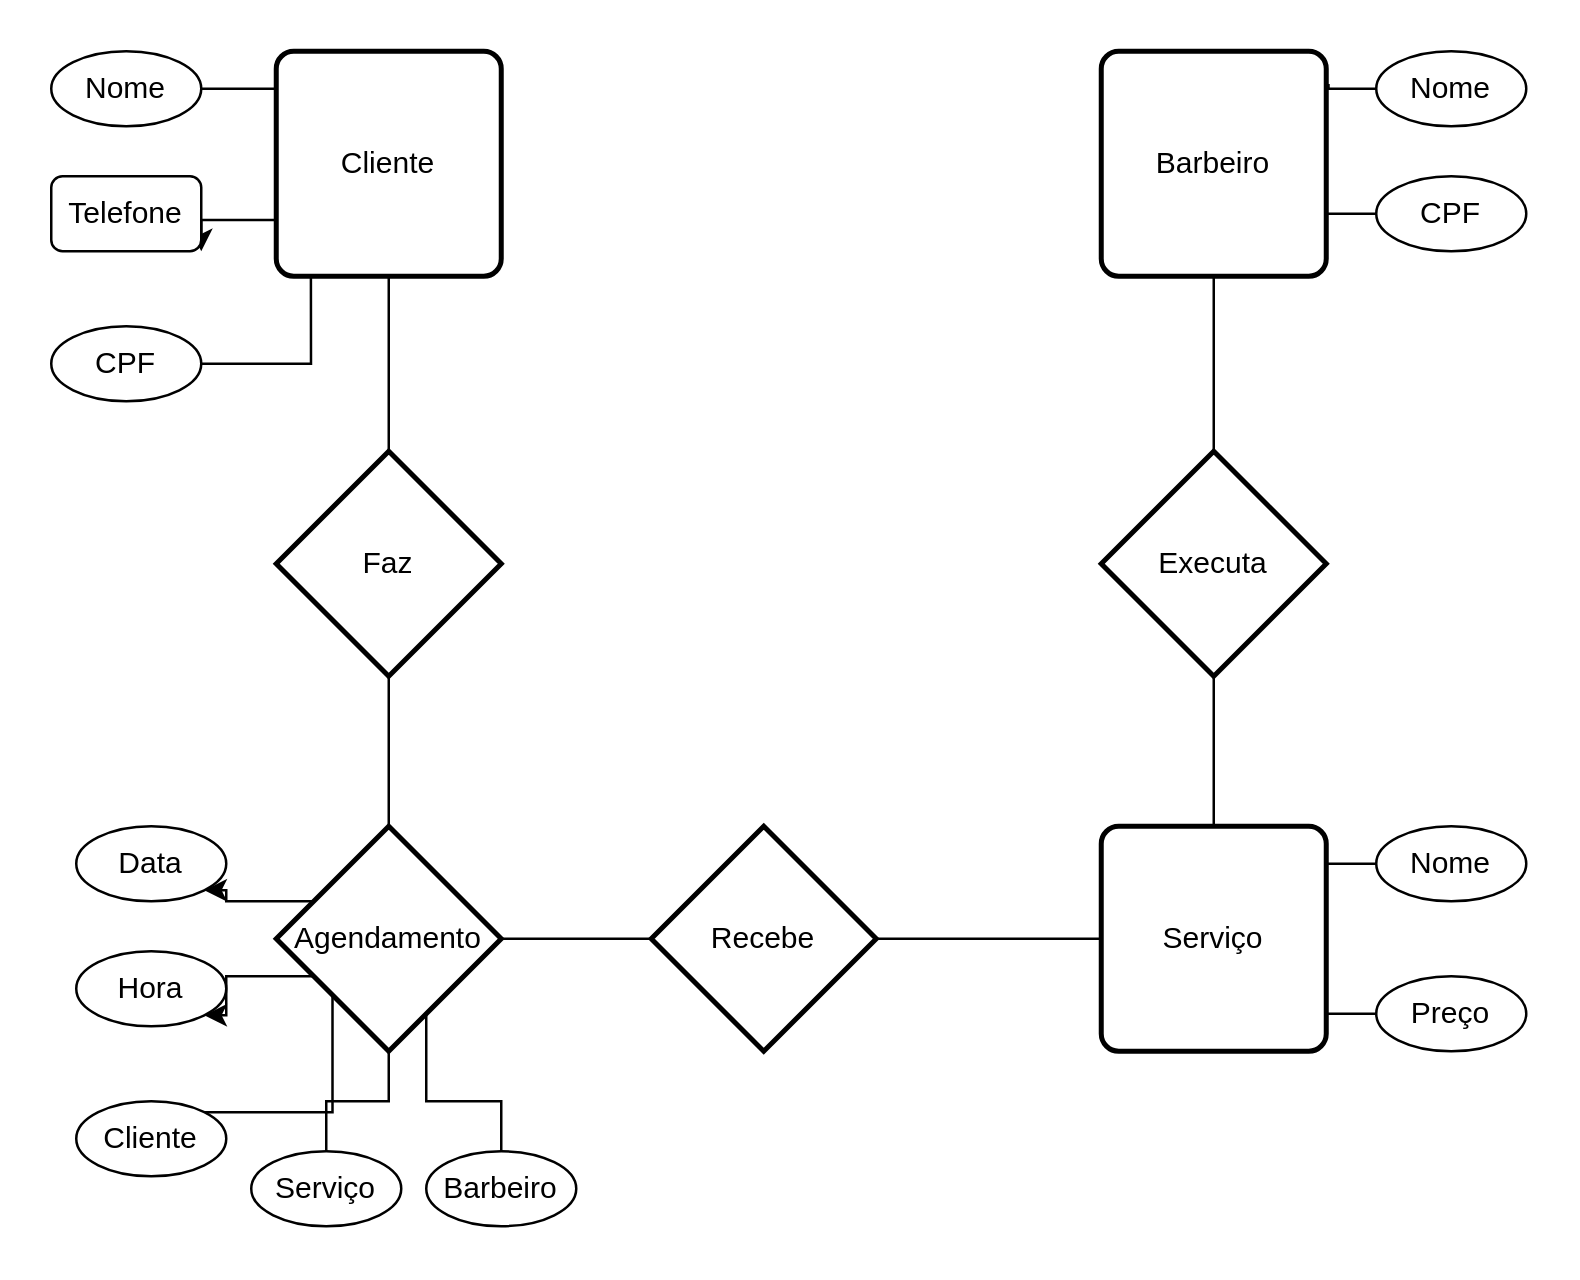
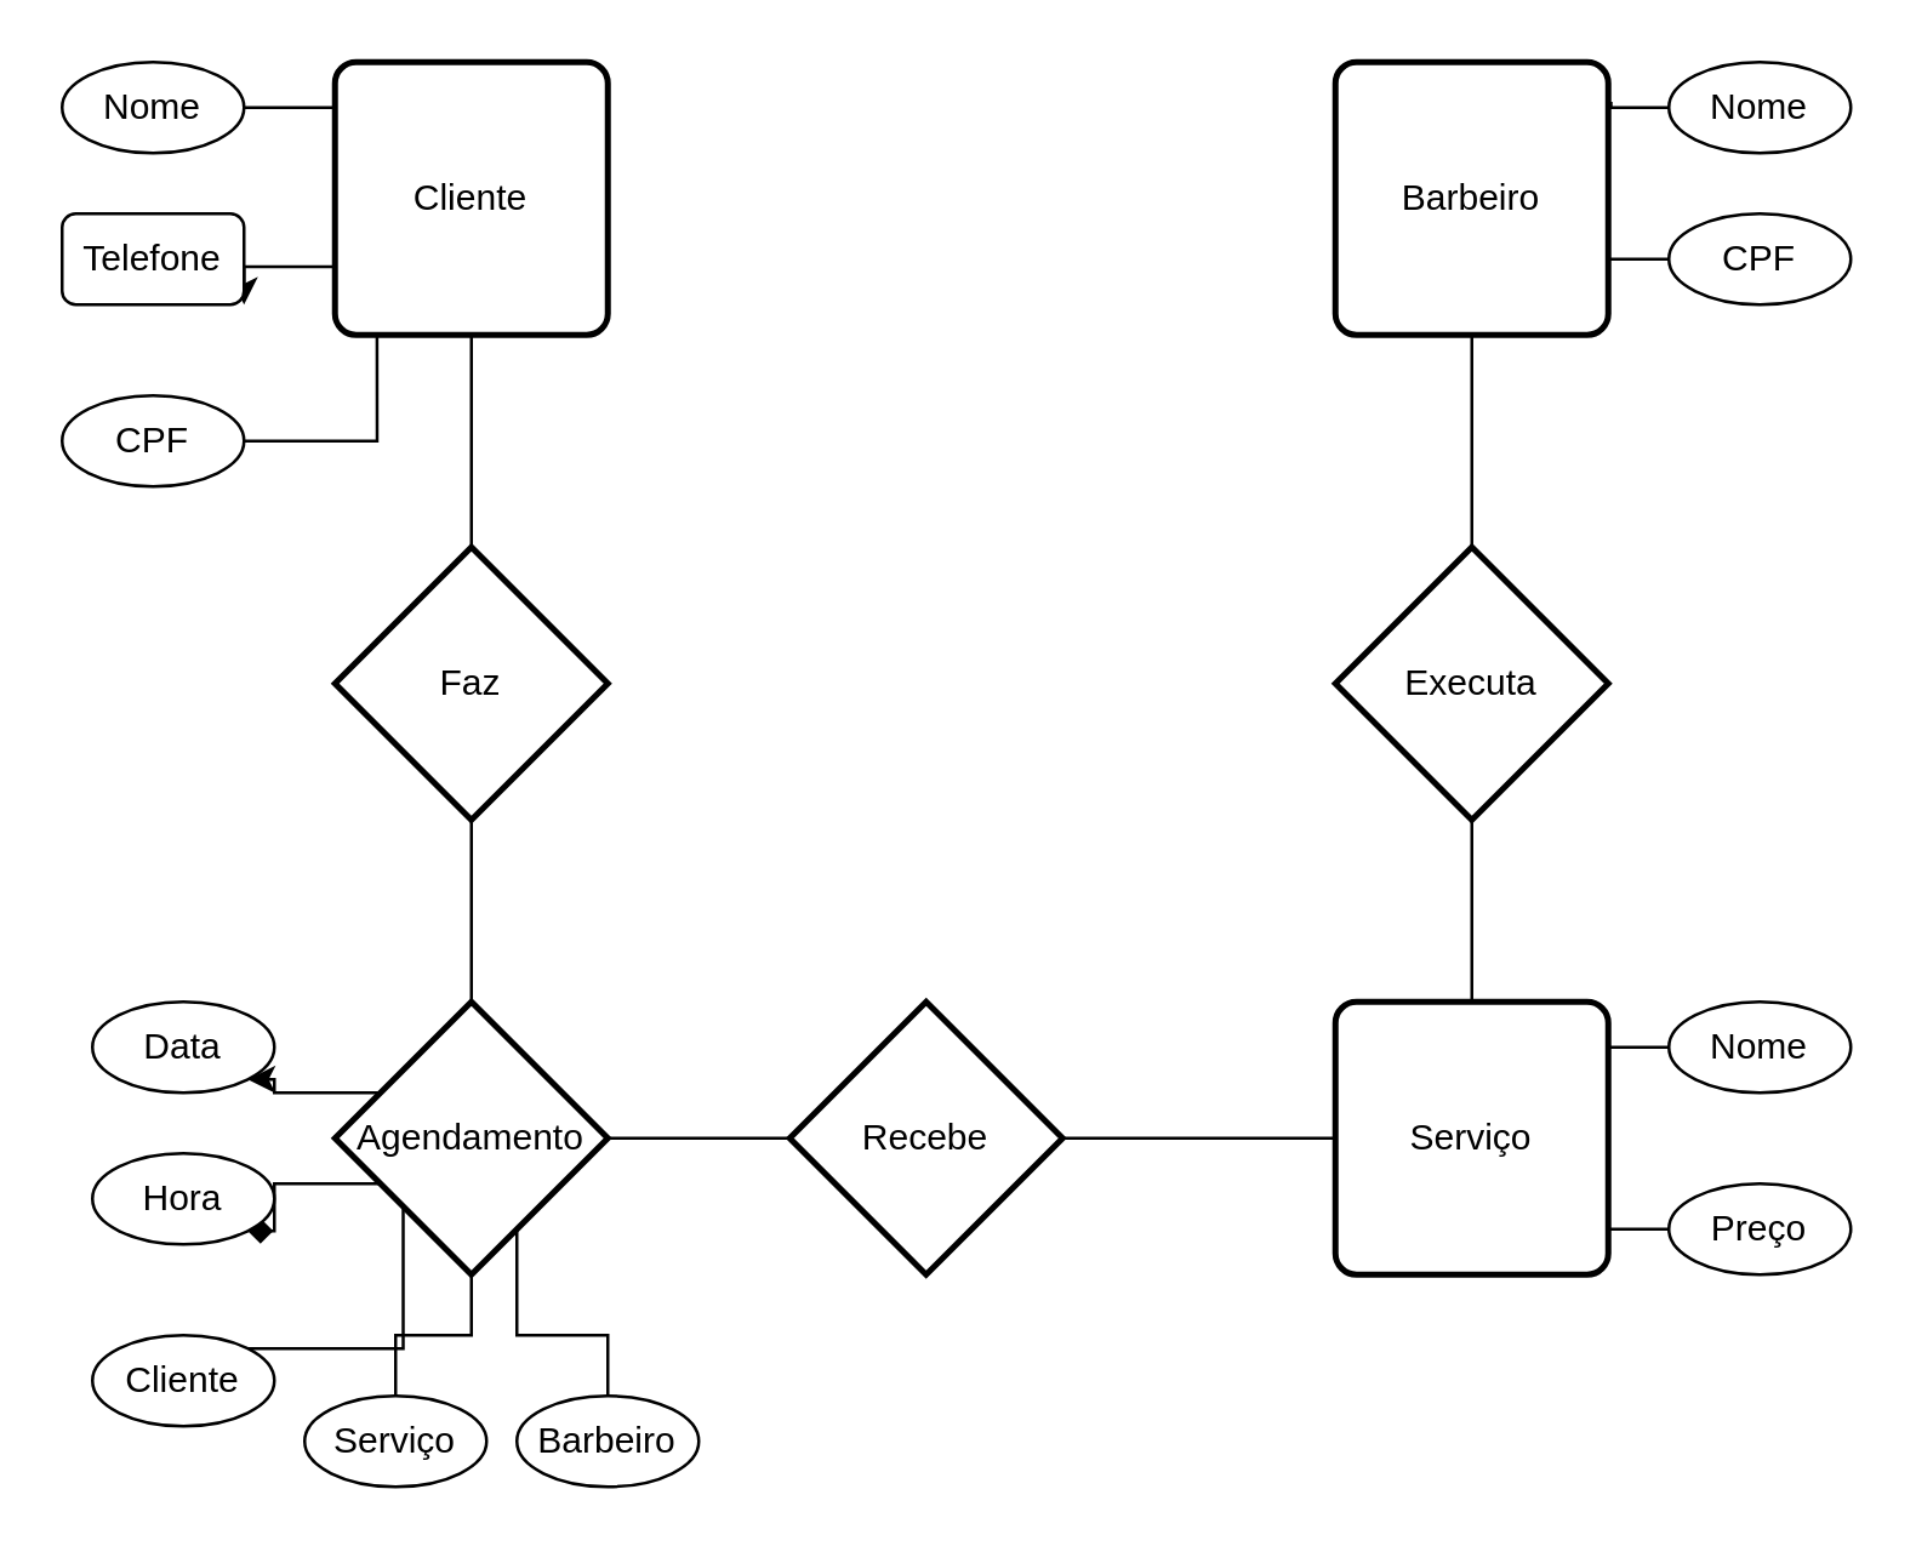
- <mxCell id="7" style="edgeStyle=orthogonalEdgeStyle;rounded=0;orthogonalLoop=1;jettySize=auto;html=1;exitX=0;exitY=0.75;exitDx=0;exitDy=0;entryX=1;entryY=1;entryDx=0;entryDy=0;" edge="1" parent="1" source="8" target="25"><mxGeometry relative="1" as="geometry" /></mxCell>
+ <mxCell id="7" style="edgeStyle=orthogonalEdgeStyle;rounded=0;orthogonalLoop=1;jettySize=auto;html=1;exitX=0;exitY=0.75;exitDx=0;exitDy=0;entryX=1;entryY=1;entryDx=0;entryDy=0;endArrow=diamond;" edge="1" parent="1" source="8" target="25"><mxGeometry relative="1" as="geometry" /></mxCell>
